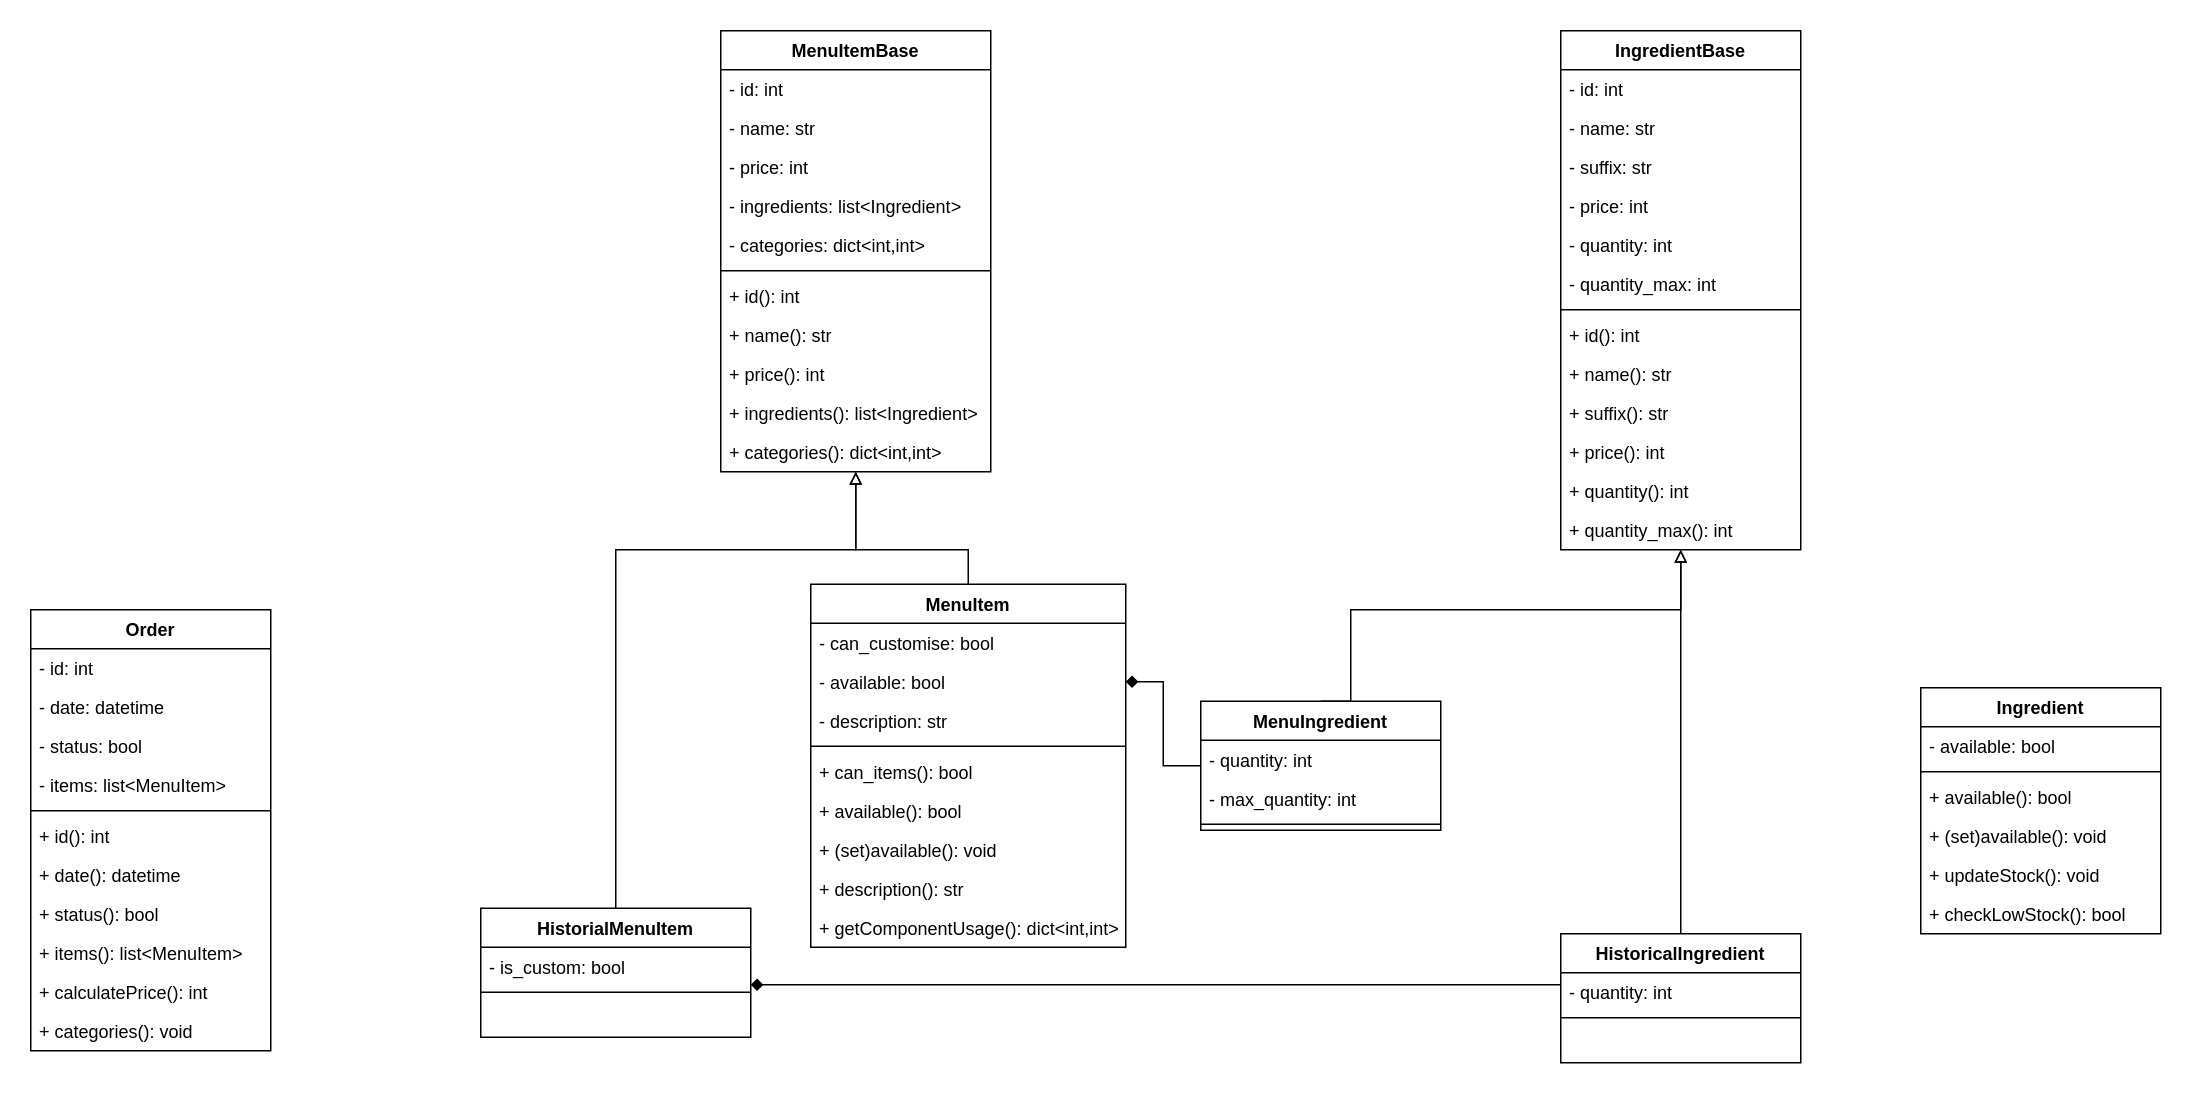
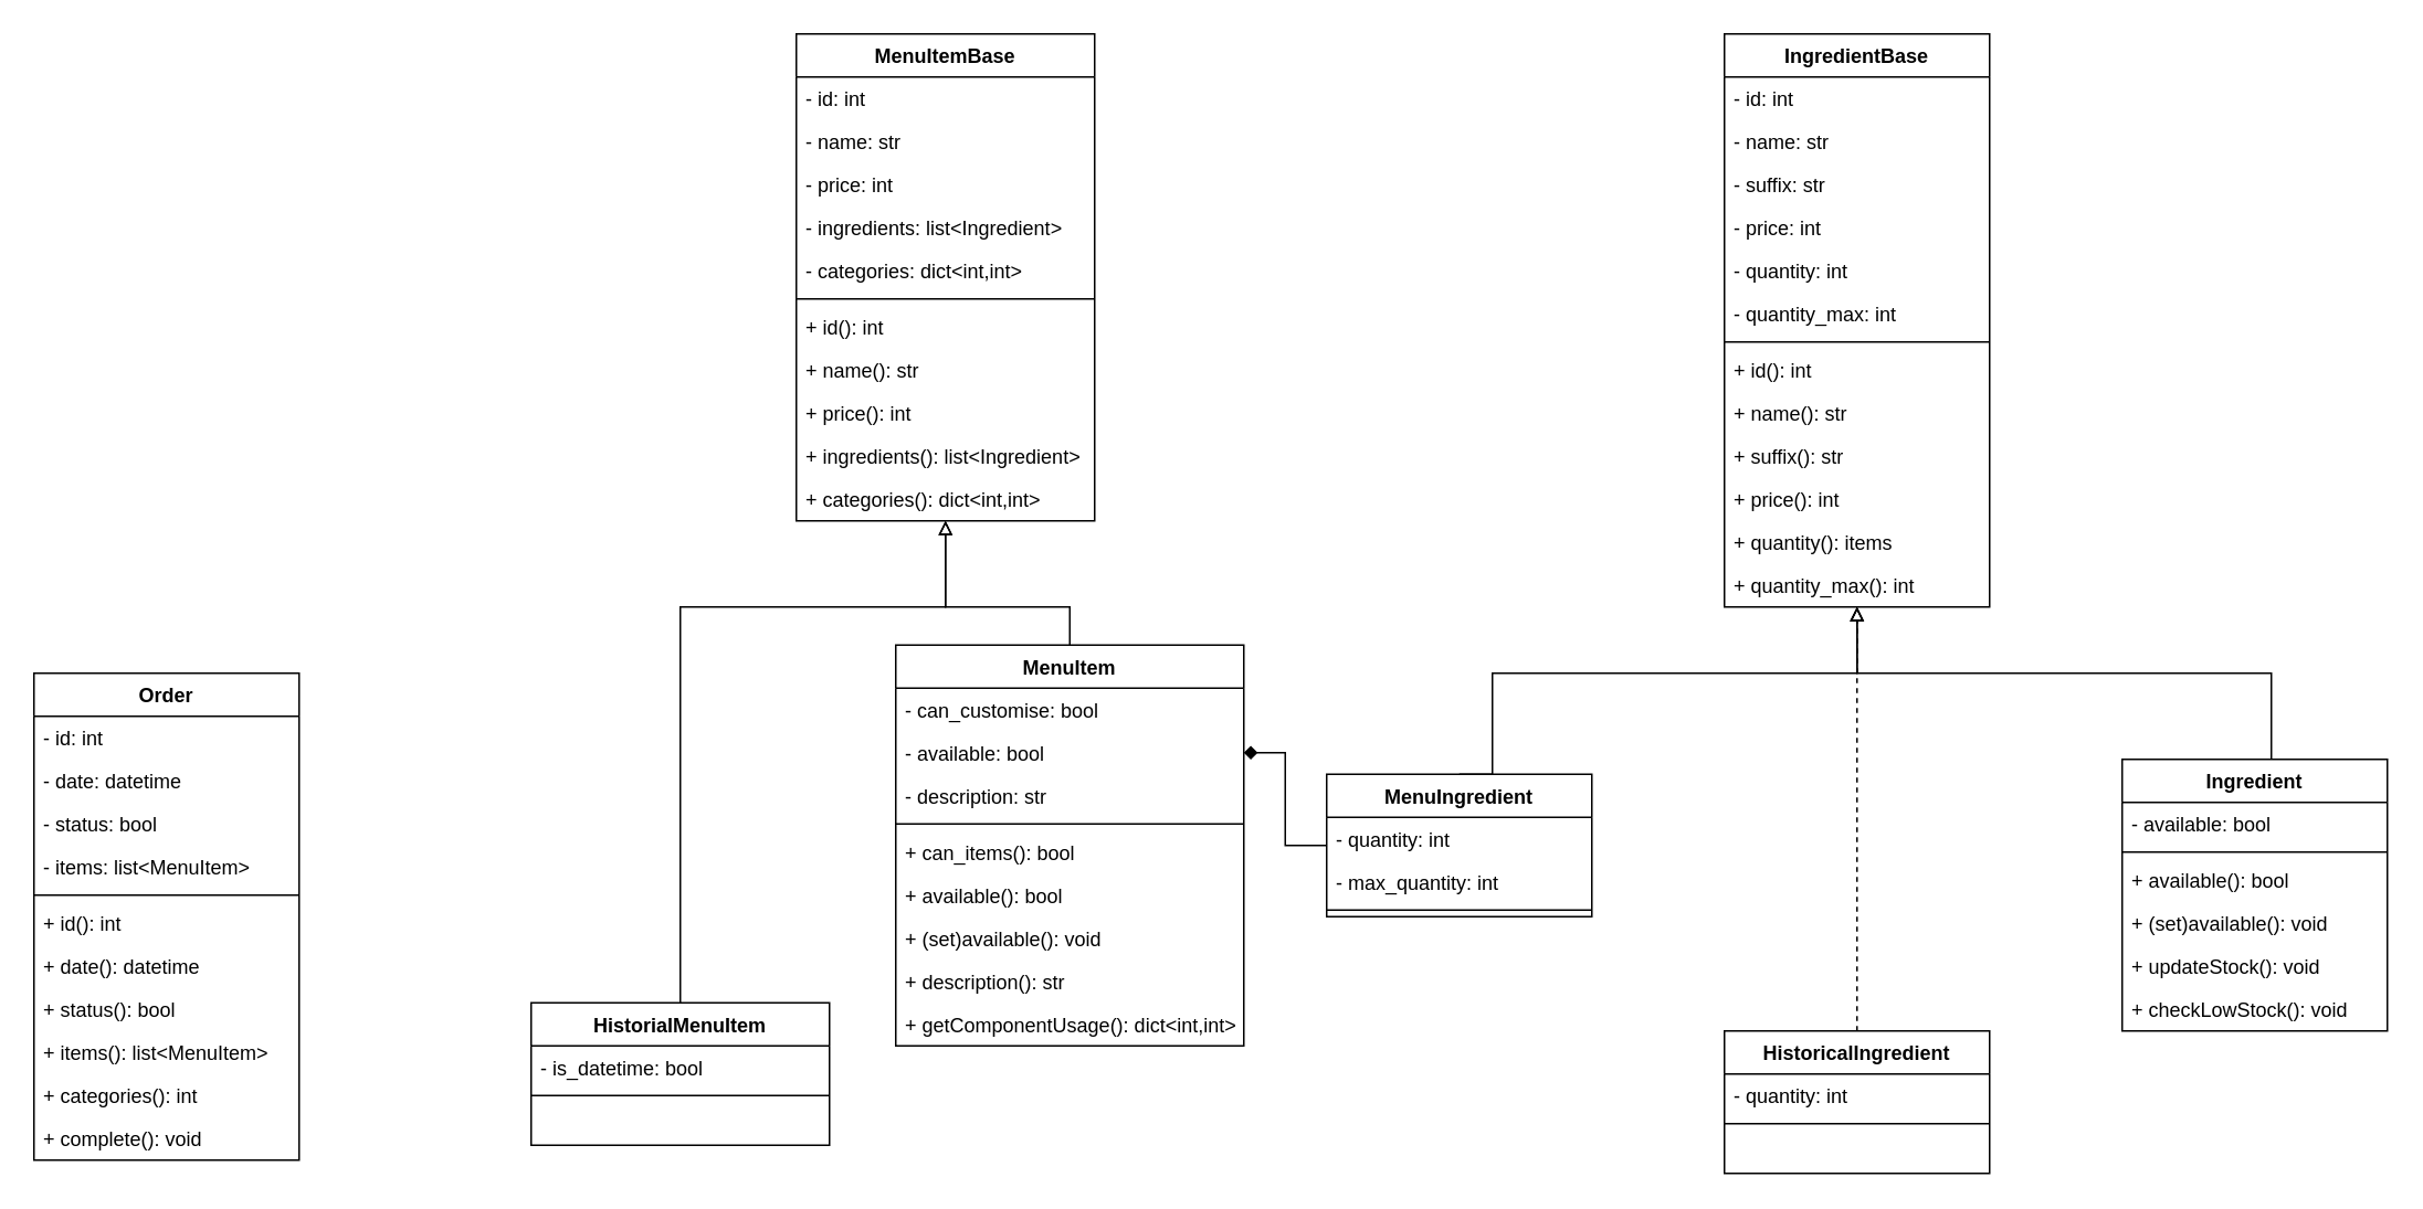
- <mxCell id="39" value="+ quantity(): int&#10;" style="text;strokeColor=none;fillColor=none;align=left;verticalAlign=top;spacingLeft=4;spacingRight=4;overflow=hidden;rotatable=0;points=[[0,0.5],[1,0.5]];portConstraint=eastwest;fontStyle=0" parent="27" vertex="1"><mxGeometry y="294" width="160" height="26" as="geometry" /></mxCell>
+ <mxCell id="39" value="+ quantity(): items&#10;" style="text;strokeColor=none;fillColor=none;align=left;verticalAlign=top;spacingLeft=4;spacingRight=4;overflow=hidden;rotatable=0;points=[[0,0.5],[1,0.5]];portConstraint=eastwest;fontStyle=0" parent="27" vertex="1"><mxGeometry y="294" width="160" height="26" as="geometry" /></mxCell>
+ <mxCell id="46" style="edgeStyle=orthogonalEdgeStyle;rounded=0;orthogonalLoop=1;jettySize=auto;html=1;startArrow=none;startFill=0;endArrow=block;endFill=0;" parent="1" source="47" target="27" edge="1"><mxGeometry relative="1" as="geometry"><Array as="points"><mxPoint x="1370" y="406" /><mxPoint x="1120" y="406" /></Array></mxGeometry></mxCell>
- <mxCell id="41" style="edgeStyle=orthogonalEdgeStyle;rounded=0;orthogonalLoop=1;jettySize=auto;html=1;startArrow=none;startFill=0;endArrow=block;endFill=0;" parent="1" source="42" target="27" edge="1"><mxGeometry relative="1" as="geometry"><Array as="points"><mxPoint x="1120" y="496" /><mxPoint x="1120" y="496" /></Array></mxGeometry></mxCell>
+ <mxCell id="41" style="edgeStyle=orthogonalEdgeStyle;rounded=0;orthogonalLoop=1;jettySize=auto;html=1;startArrow=none;startFill=0;endArrow=block;endFill=0;dashed=1;" parent="1" source="42" target="27" edge="1"><mxGeometry relative="1" as="geometry"><Array as="points"><mxPoint x="1120" y="496" /><mxPoint x="1120" y="496" /></Array></mxGeometry></mxCell>
- <mxCell id="53" value="+ checkLowStock(): bool&#10;" style="text;strokeColor=none;fillColor=none;align=left;verticalAlign=top;spacingLeft=4;spacingRight=4;overflow=hidden;rotatable=0;points=[[0,0.5],[1,0.5]];portConstraint=eastwest;fontStyle=0" parent="47" vertex="1"><mxGeometry y="138" width="160" height="26" as="geometry" /></mxCell>
+ <mxCell id="53" value="+ checkLowStock(): void&#10;" style="text;strokeColor=none;fillColor=none;align=left;verticalAlign=top;spacingLeft=4;spacingRight=4;overflow=hidden;rotatable=0;points=[[0,0.5],[1,0.5]];portConstraint=eastwest;fontStyle=0" parent="47" vertex="1"><mxGeometry y="138" width="160" height="26" as="geometry" /></mxCell>
- <mxCell id="73" value="- is_custom: bool" style="text;strokeColor=none;fillColor=none;align=left;verticalAlign=top;spacingLeft=4;spacingRight=4;overflow=hidden;rotatable=0;points=[[0,0.5],[1,0.5]];portConstraint=eastwest;fontStyle=0" parent="72" vertex="1"><mxGeometry y="26" width="180" height="26" as="geometry" /></mxCell>
+ <mxCell id="73" value="- is_datetime: bool" style="text;strokeColor=none;fillColor=none;align=left;verticalAlign=top;spacingLeft=4;spacingRight=4;overflow=hidden;rotatable=0;points=[[0,0.5],[1,0.5]];portConstraint=eastwest;fontStyle=0" parent="72" vertex="1"><mxGeometry y="26" width="180" height="26" as="geometry" /></mxCell>
- <mxCell id="76" style="edgeStyle=orthogonalEdgeStyle;rounded=0;orthogonalLoop=1;jettySize=auto;html=1;startArrow=diamond;startFill=1;endArrow=none;endFill=0;" parent="1" source="72" target="42" edge="1"><mxGeometry relative="1" as="geometry"><Array as="points"><mxPoint x="780" y="656" /><mxPoint x="780" y="656" /></Array></mxGeometry></mxCell>
- <mxCell id="12" value="+ calculatePrice(): int&#10;" style="text;strokeColor=none;fillColor=none;align=left;verticalAlign=top;spacingLeft=4;spacingRight=4;overflow=hidden;rotatable=0;points=[[0,0.5],[1,0.5]];portConstraint=eastwest;fontStyle=0" parent="2" vertex="1"><mxGeometry y="242" width="160" height="26" as="geometry" /></mxCell>
+ <mxCell id="12" value="+ categories(): int&#10;" style="text;strokeColor=none;fillColor=none;align=left;verticalAlign=top;spacingLeft=4;spacingRight=4;overflow=hidden;rotatable=0;points=[[0,0.5],[1,0.5]];portConstraint=eastwest;fontStyle=0" parent="2" vertex="1"><mxGeometry y="242" width="160" height="26" as="geometry" /></mxCell>
- <mxCell id="13" value="+ categories(): void&#10;" style="text;strokeColor=none;fillColor=none;align=left;verticalAlign=top;spacingLeft=4;spacingRight=4;overflow=hidden;rotatable=0;points=[[0,0.5],[1,0.5]];portConstraint=eastwest;fontStyle=0" parent="2" vertex="1"><mxGeometry y="268" width="160" height="26" as="geometry" /></mxCell>
+ <mxCell id="13" value="+ complete(): void&#10;" style="text;strokeColor=none;fillColor=none;align=left;verticalAlign=top;spacingLeft=4;spacingRight=4;overflow=hidden;rotatable=0;points=[[0,0.5],[1,0.5]];portConstraint=eastwest;fontStyle=0" parent="2" vertex="1"><mxGeometry y="268" width="160" height="26" as="geometry" /></mxCell>
